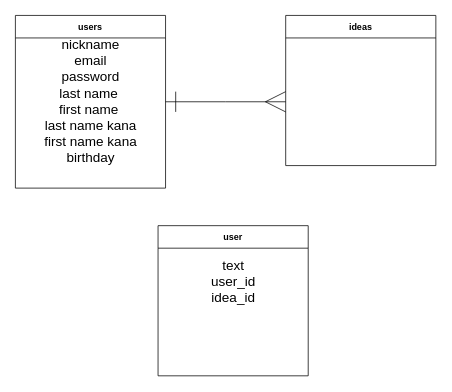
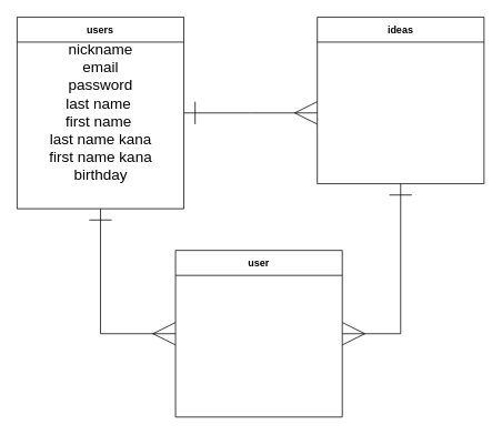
+ <mxCell id="6" style="edgeStyle=orthogonalEdgeStyle;rounded=0;orthogonalLoop=1;jettySize=auto;html=1;entryX=1;entryY=0.5;entryDx=0;entryDy=0;startArrow=ERone;startFill=0;endArrow=ERmany;endFill=0;endSize=25;startSize=25;" edge="1" parent="1" source="7" target="8"><mxGeometry relative="1" as="geometry" /></mxCell>
+ <mxCell id="3" style="edgeStyle=orthogonalEdgeStyle;rounded=0;orthogonalLoop=1;jettySize=auto;html=1;entryX=0;entryY=0.5;entryDx=0;entryDy=0;startArrow=ERone;startFill=0;endArrow=ERmany;endFill=0;endSize=25;startSize=25;" edge="1" parent="1" source="4" target="8"><mxGeometry relative="1" as="geometry" /></mxCell>
- <mxCell id="9" value="&lt;font style=&quot;font-size: 18px&quot;&gt;text&lt;br&gt;user_id&lt;br&gt;idea_id&lt;/font&gt;" style="text;html=1;align=center;verticalAlign=middle;resizable=0;points=[];autosize=1;" vertex="1" parent="8"><mxGeometry x="65" y="50" width="70" height="50" as="geometry" /></mxCell>
